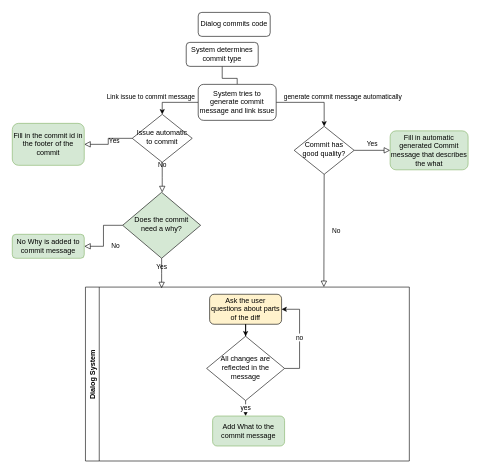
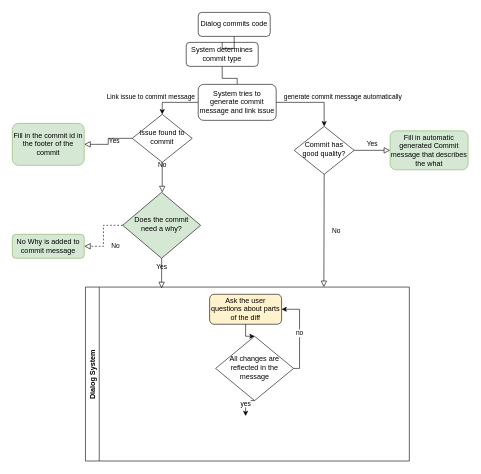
+ <mxCell id="9" value="" style="rounded=0;html=1;jettySize=auto;orthogonalLoop=1;fontSize=11;endArrow=none;endFill=0;endSize=8;strokeWidth=1;shadow=0;labelBackgroundColor=none;edgeStyle=orthogonalEdgeStyle;" parent="1" source="2" target="8" edge="1"><mxGeometry relative="1" as="geometry"><mxPoint x="390" y="110" as="sourcePoint" /><mxPoint x="390" y="200" as="targetPoint" /></mxGeometry></mxCell>
- <mxCell id="17" value="Issue automatic to commit" style="rhombus;whiteSpace=wrap;html=1;shadow=0;fontFamily=Helvetica;fontSize=12;align=center;strokeWidth=1;spacing=6;spacingTop=-4;" parent="1" vertex="1"><mxGeometry x="220" y="190" width="100" height="80" as="geometry" /></mxCell>
+ <mxCell id="17" value="Issue found to commit" style="rhombus;whiteSpace=wrap;html=1;shadow=0;fontFamily=Helvetica;fontSize=12;align=center;strokeWidth=1;spacing=6;spacingTop=-4;" parent="1" vertex="1"><mxGeometry x="220" y="190" width="100" height="80" as="geometry" /></mxCell>
- <mxCell id="19" value="No" style="rounded=0;html=1;jettySize=auto;orthogonalLoop=1;fontSize=11;endArrow=block;endFill=0;endSize=8;strokeWidth=1;shadow=0;labelBackgroundColor=none;edgeStyle=orthogonalEdgeStyle;" parent="1" source="21" target="22" edge="1"><mxGeometry x="0.333" y="20" relative="1" as="geometry"><mxPoint as="offset" /></mxGeometry></mxCell>
+ <mxCell id="19" value="No" style="rounded=0;html=1;jettySize=auto;orthogonalLoop=1;fontSize=11;endArrow=block;endFill=0;endSize=8;strokeWidth=1;shadow=0;labelBackgroundColor=none;edgeStyle=orthogonalEdgeStyle;dashed=1;" parent="1" source="21" target="22" edge="1"><mxGeometry x="0.333" y="20" relative="1" as="geometry"><mxPoint as="offset" /></mxGeometry></mxCell>
- <mxCell id="27" value="All changes are reflected in the message" style="rhombus;whiteSpace=wrap;html=1;shadow=0;fontFamily=Helvetica;fontSize=12;align=center;strokeWidth=1;spacing=6;spacingTop=-4;" parent="23" vertex="1"><mxGeometry x="202" y="82" width="130" height="107.25" as="geometry" /></mxCell>
+ <mxCell id="27" value="All changes are reflected in the message" style="rhombus;whiteSpace=wrap;html=1;shadow=0;fontFamily=Helvetica;fontSize=12;align=center;strokeWidth=1;spacing=6;spacingTop=-4;" parent="23" vertex="1"><mxGeometry x="217" y="82" width="130" height="107.25" as="geometry" /></mxCell>
- <mxCell id="29" value="Add What to the commit message" style="rounded=1;whiteSpace=wrap;html=1;fontSize=12;glass=0;strokeWidth=1;shadow=0;fillColor=#d5e8d4;strokeColor=#82b366;" parent="23" vertex="1"><mxGeometry x="212" y="215" width="120" height="50" as="geometry" /></mxCell>
